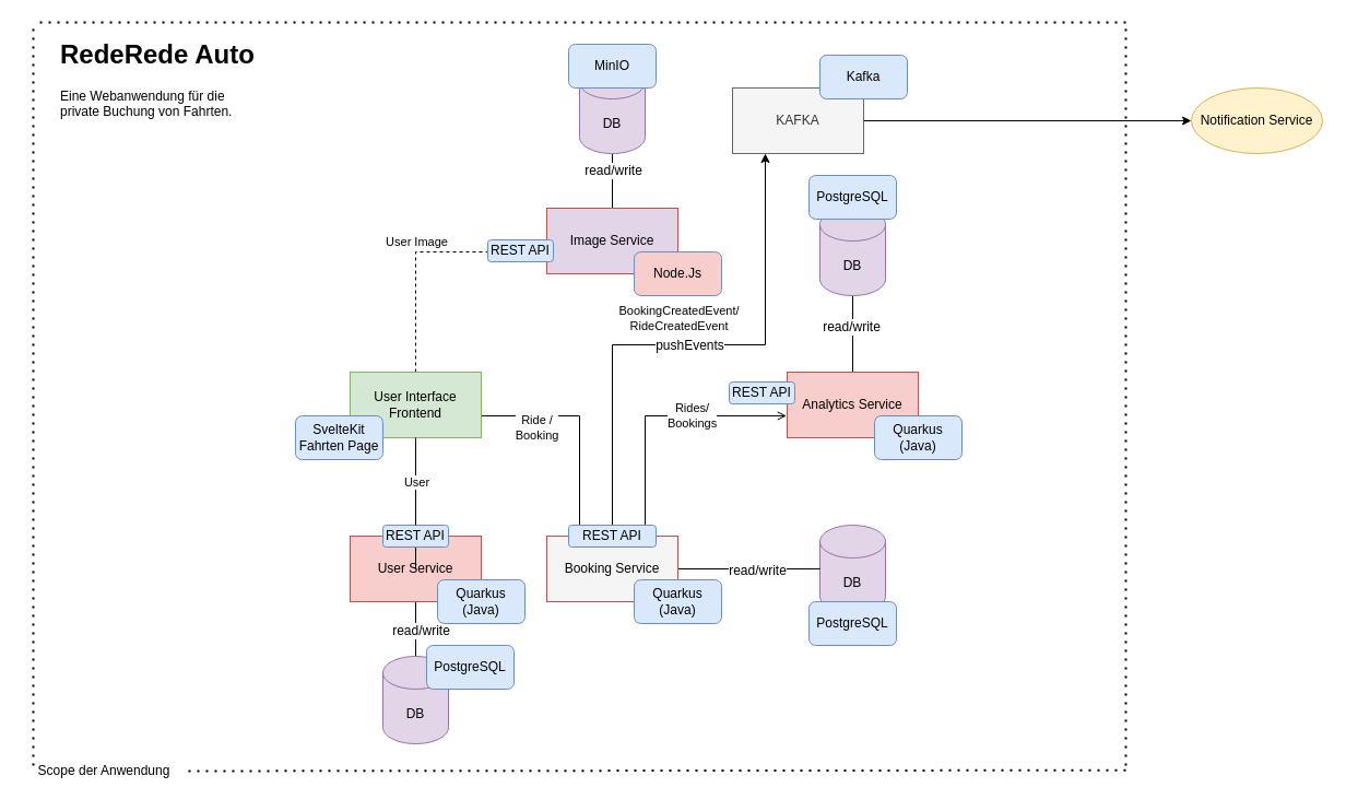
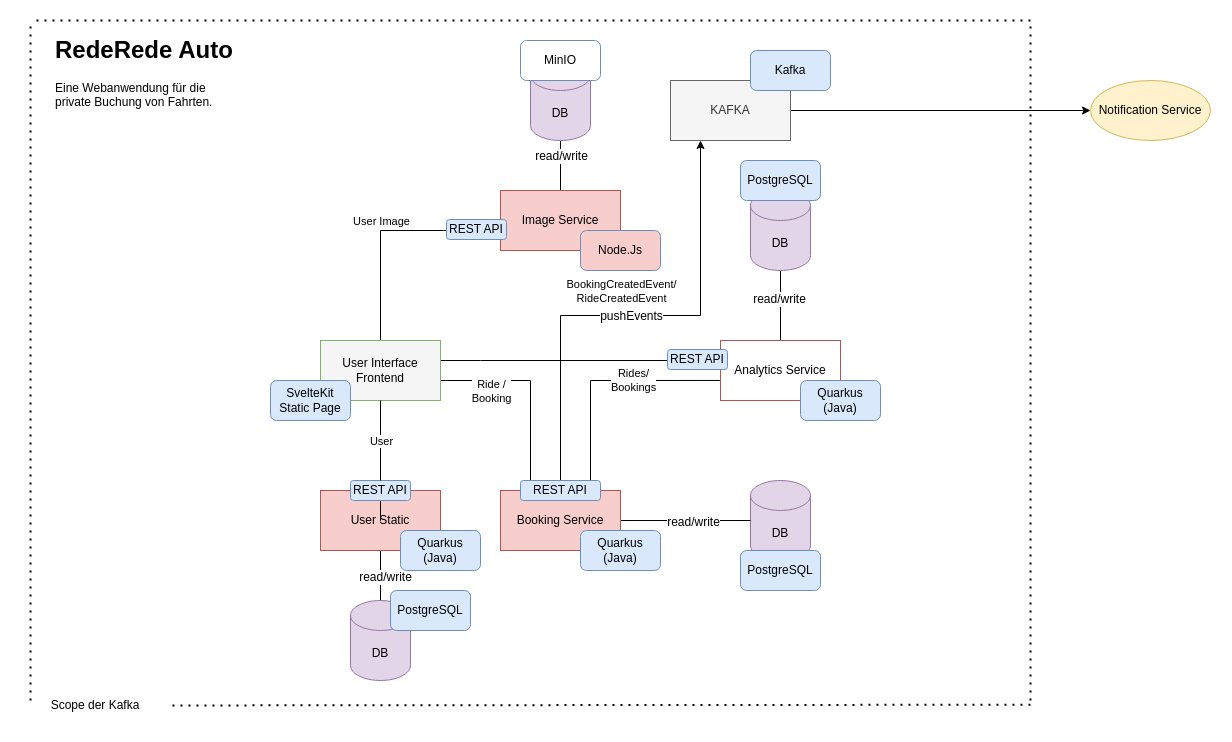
- <mxCell id="42" value="MinIO" style="rounded=1;whiteSpace=wrap;html=1;fontSize=12;fillColor=#dae8fc;strokeColor=#6c8ebf;" parent="1" vertex="1"><mxGeometry x="520" y="40" width="80" height="40" as="geometry" /></mxCell>
+ <mxCell id="42" value="MinIO" style="rounded=1;whiteSpace=wrap;html=1;fontSize=12;fillColor=#ffffff;strokeColor=#6c8ebf;" parent="1" vertex="1"><mxGeometry x="520" y="40" width="80" height="40" as="geometry" /></mxCell>
- <mxCell id="27" value="Image Service" style="rounded=0;whiteSpace=wrap;html=1;fillColor=#e1d5e7;strokeColor=#b85450;fontColor=#000000;" parent="1" vertex="1"><mxGeometry x="500" y="190" width="120" height="60" as="geometry" /></mxCell>
+ <mxCell id="27" value="Image Service" style="rounded=0;whiteSpace=wrap;html=1;fillColor=#f8cecc;strokeColor=#b85450;fontColor=#000000;" parent="1" vertex="1"><mxGeometry x="500" y="190" width="120" height="60" as="geometry" /></mxCell>
- <mxCell id="9" style="edgeStyle=orthogonalEdgeStyle;rounded=0;orthogonalLoop=1;jettySize=auto;html=1;entryX=0.003;entryY=0.667;entryDx=0;entryDy=0;entryPerimeter=0;endArrow=none;endFill=0;dashed=1;" parent="1" source="11" target="27" edge="1"><mxGeometry relative="1" as="geometry"><Array as="points"><mxPoint x="380" y="230" /></Array></mxGeometry></mxCell>
+ <mxCell id="9" style="edgeStyle=orthogonalEdgeStyle;rounded=0;orthogonalLoop=1;jettySize=auto;html=1;entryX=0.003;entryY=0.667;entryDx=0;entryDy=0;entryPerimeter=0;endArrow=none;endFill=0;" parent="1" source="11" target="27" edge="1"><mxGeometry relative="1" as="geometry"><Array as="points"><mxPoint x="380" y="230" /></Array></mxGeometry></mxCell>
+ <mxCell id="8" style="edgeStyle=orthogonalEdgeStyle;rounded=0;orthogonalLoop=1;jettySize=auto;html=1;endArrow=none;endFill=0;" parent="1" source="11" target="14" edge="1"><mxGeometry relative="1" as="geometry"><Array as="points"><mxPoint x="480" y="360" /><mxPoint x="480" y="360" /></Array></mxGeometry></mxCell>
- <mxCell id="11" value="User Interface Frontend" style="rounded=0;whiteSpace=wrap;html=1;fillColor=#d5e8d4;strokeColor=#82b366;fontColor=#000000;" parent="1" vertex="1"><mxGeometry x="320" y="340" width="120" height="60" as="geometry" /></mxCell>
+ <mxCell id="11" value="User Interface Frontend" style="rounded=0;whiteSpace=wrap;html=1;fillColor=#f5f5f5;strokeColor=#82b366;fontColor=#000000;" parent="1" vertex="1"><mxGeometry x="320" y="340" width="120" height="60" as="geometry" /></mxCell>
- <mxCell id="14" value="Analytics Service" style="rounded=0;whiteSpace=wrap;html=1;fillColor=#f8cecc;strokeColor=#b85450;fontColor=#000000;" parent="1" vertex="1"><mxGeometry x="720" y="340" width="120" height="60" as="geometry" /></mxCell>
+ <mxCell id="14" value="Analytics Service" style="rounded=0;whiteSpace=wrap;html=1;fillColor=#ffffff;strokeColor=#b85450;fontColor=#000000;" parent="1" vertex="1"><mxGeometry x="720" y="340" width="120" height="60" as="geometry" /></mxCell>
- <mxCell id="35" value="" style="endArrow=open;html=1;rounded=0;exitX=0.75;exitY=0;exitDx=0;exitDy=0;entryX=-0.005;entryY=0.666;entryDx=0;entryDy=0;entryPerimeter=0;" parent="1" source="23" target="14" edge="1"><mxGeometry width="50" height="50" relative="1" as="geometry"><mxPoint x="650" y="450" as="sourcePoint" /><mxPoint x="700" y="400" as="targetPoint" /><Array as="points"><mxPoint x="590" y="380" /></Array></mxGeometry></mxCell>
+ <mxCell id="35" value="" style="endArrow=none;html=1;rounded=0;exitX=0.75;exitY=0;exitDx=0;exitDy=0;entryX=-0.005;entryY=0.666;entryDx=0;entryDy=0;entryPerimeter=0;" parent="1" source="23" target="14" edge="1"><mxGeometry width="50" height="50" relative="1" as="geometry"><mxPoint x="650" y="450" as="sourcePoint" /><mxPoint x="700" y="400" as="targetPoint" /><Array as="points"><mxPoint x="590" y="380" /></Array></mxGeometry></mxCell>
- <mxCell id="6" value="" style="edgeStyle=orthogonalEdgeStyle;rounded=0;orthogonalLoop=1;jettySize=auto;html=1;endArrow=none;endFill=0;" parent="1" source="11" target="23" edge="1"><mxGeometry relative="1" as="geometry"><mxPoint x="560" y="490" as="targetPoint" /><Array as="points"><mxPoint x="530" y="380" /></Array></mxGeometry></mxCell>
+ <mxCell id="6" value="" style="edgeStyle=orthogonalEdgeStyle;rounded=0;orthogonalLoop=1;jettySize=auto;html=1;endArrow=open;endFill=0;" parent="1" source="11" target="23" edge="1"><mxGeometry relative="1" as="geometry"><mxPoint x="560" y="490" as="targetPoint" /><Array as="points"><mxPoint x="530" y="380" /></Array></mxGeometry></mxCell>
- <mxCell id="48" value="SvelteKit Fahrten Page" style="rounded=1;whiteSpace=wrap;html=1;fontSize=12;fillColor=#dae8fc;strokeColor=#6c8ebf;" parent="1" vertex="1"><mxGeometry x="270" y="380" width="80" height="40" as="geometry" /></mxCell>
+ <mxCell id="48" value="SvelteKit Static Page" style="rounded=1;whiteSpace=wrap;html=1;fontSize=12;fillColor=#dae8fc;strokeColor=#6c8ebf;" parent="1" vertex="1"><mxGeometry x="270" y="380" width="80" height="40" as="geometry" /></mxCell>
- <mxCell id="4" value="User Service" style="rounded=0;whiteSpace=wrap;html=1;fillColor=#f8cecc;strokeColor=#b85450;fontColor=#000000;" parent="1" vertex="1"><mxGeometry x="320" y="490" width="120" height="60" as="geometry" /></mxCell>
+ <mxCell id="4" value="User Static" style="rounded=0;whiteSpace=wrap;html=1;fillColor=#f8cecc;strokeColor=#b85450;fontColor=#000000;" parent="1" vertex="1"><mxGeometry x="320" y="490" width="120" height="60" as="geometry" /></mxCell>
- <mxCell id="23" value="Booking Service" style="rounded=0;whiteSpace=wrap;html=1;fillColor=#f5f5f5;strokeColor=#b85450;fontColor=#000000;" parent="1" vertex="1"><mxGeometry x="500" y="490" width="120" height="60" as="geometry" /></mxCell>
+ <mxCell id="23" value="Booking Service" style="rounded=0;whiteSpace=wrap;html=1;fillColor=#f8cecc;strokeColor=#b85450;fontColor=#000000;" parent="1" vertex="1"><mxGeometry x="500" y="490" width="120" height="60" as="geometry" /></mxCell>
- <mxCell id="37" value="Scope der Anwendung" style="text;html=1;strokeColor=none;fillColor=none;align=center;verticalAlign=middle;whiteSpace=wrap;rounded=0;labelBackgroundColor=#FFFFFF;" parent="1" vertex="1"><mxGeometry x="20" y="690" width="150" height="30" as="geometry" /></mxCell>
+ <mxCell id="37" value="Scope der Kafka" style="text;html=1;strokeColor=none;fillColor=none;align=center;verticalAlign=middle;whiteSpace=wrap;rounded=0;labelBackgroundColor=#FFFFFF;" parent="1" vertex="1"><mxGeometry x="20" y="690" width="150" height="30" as="geometry" /></mxCell>
